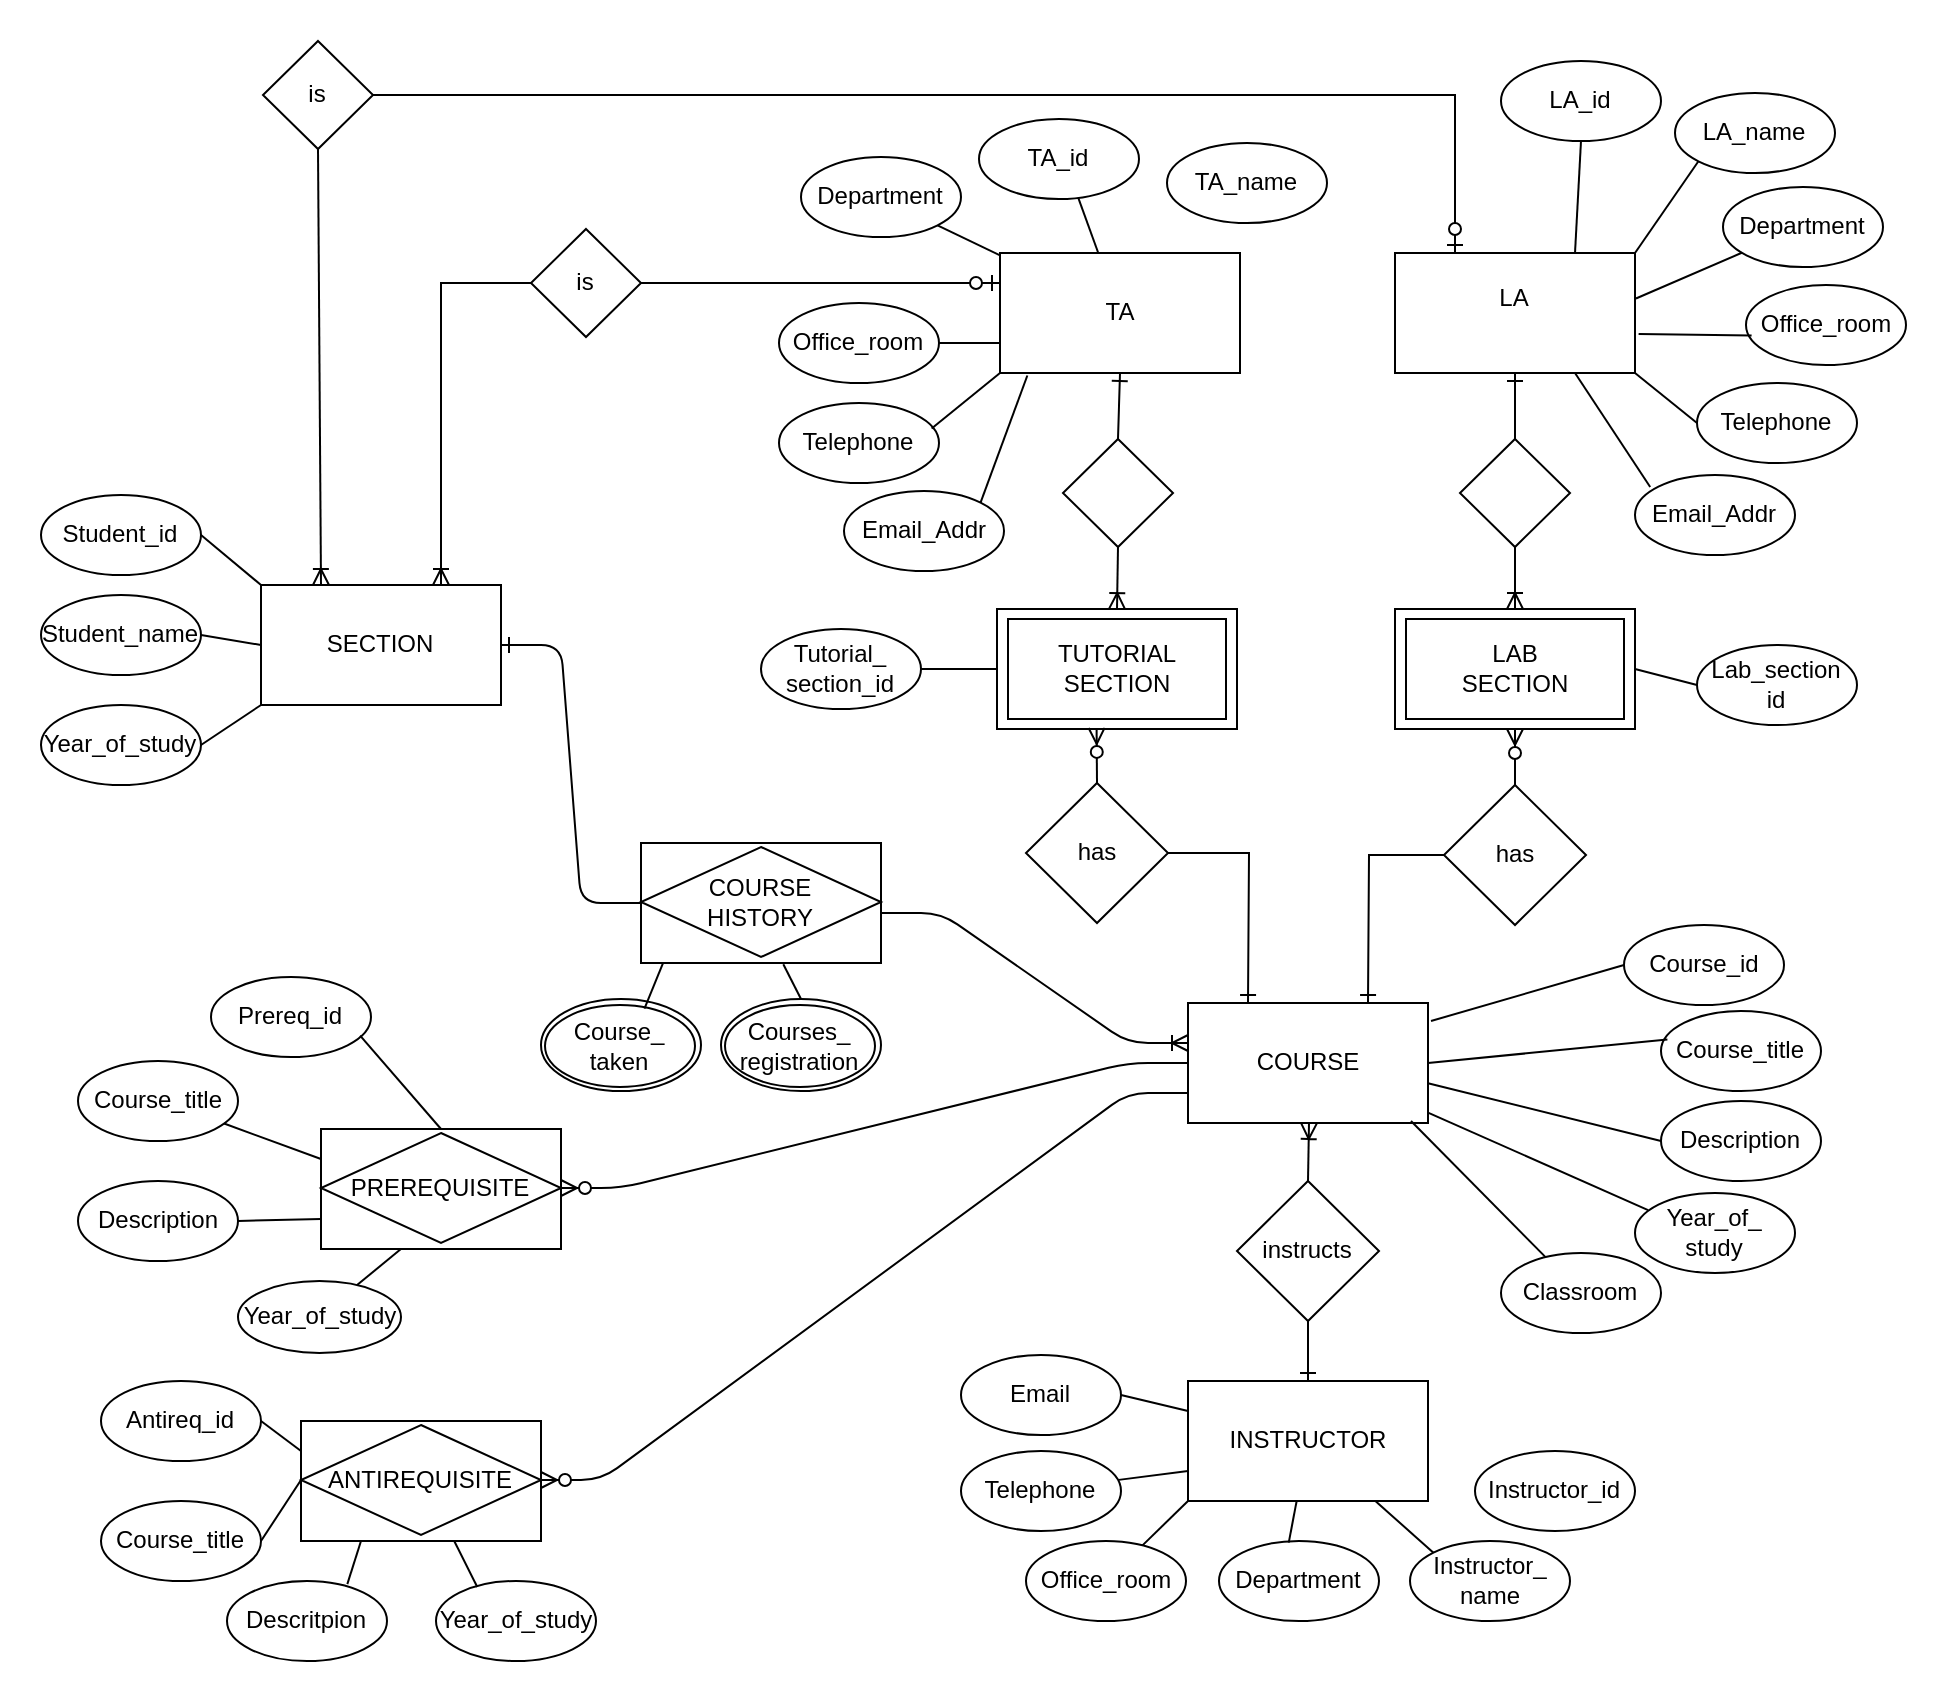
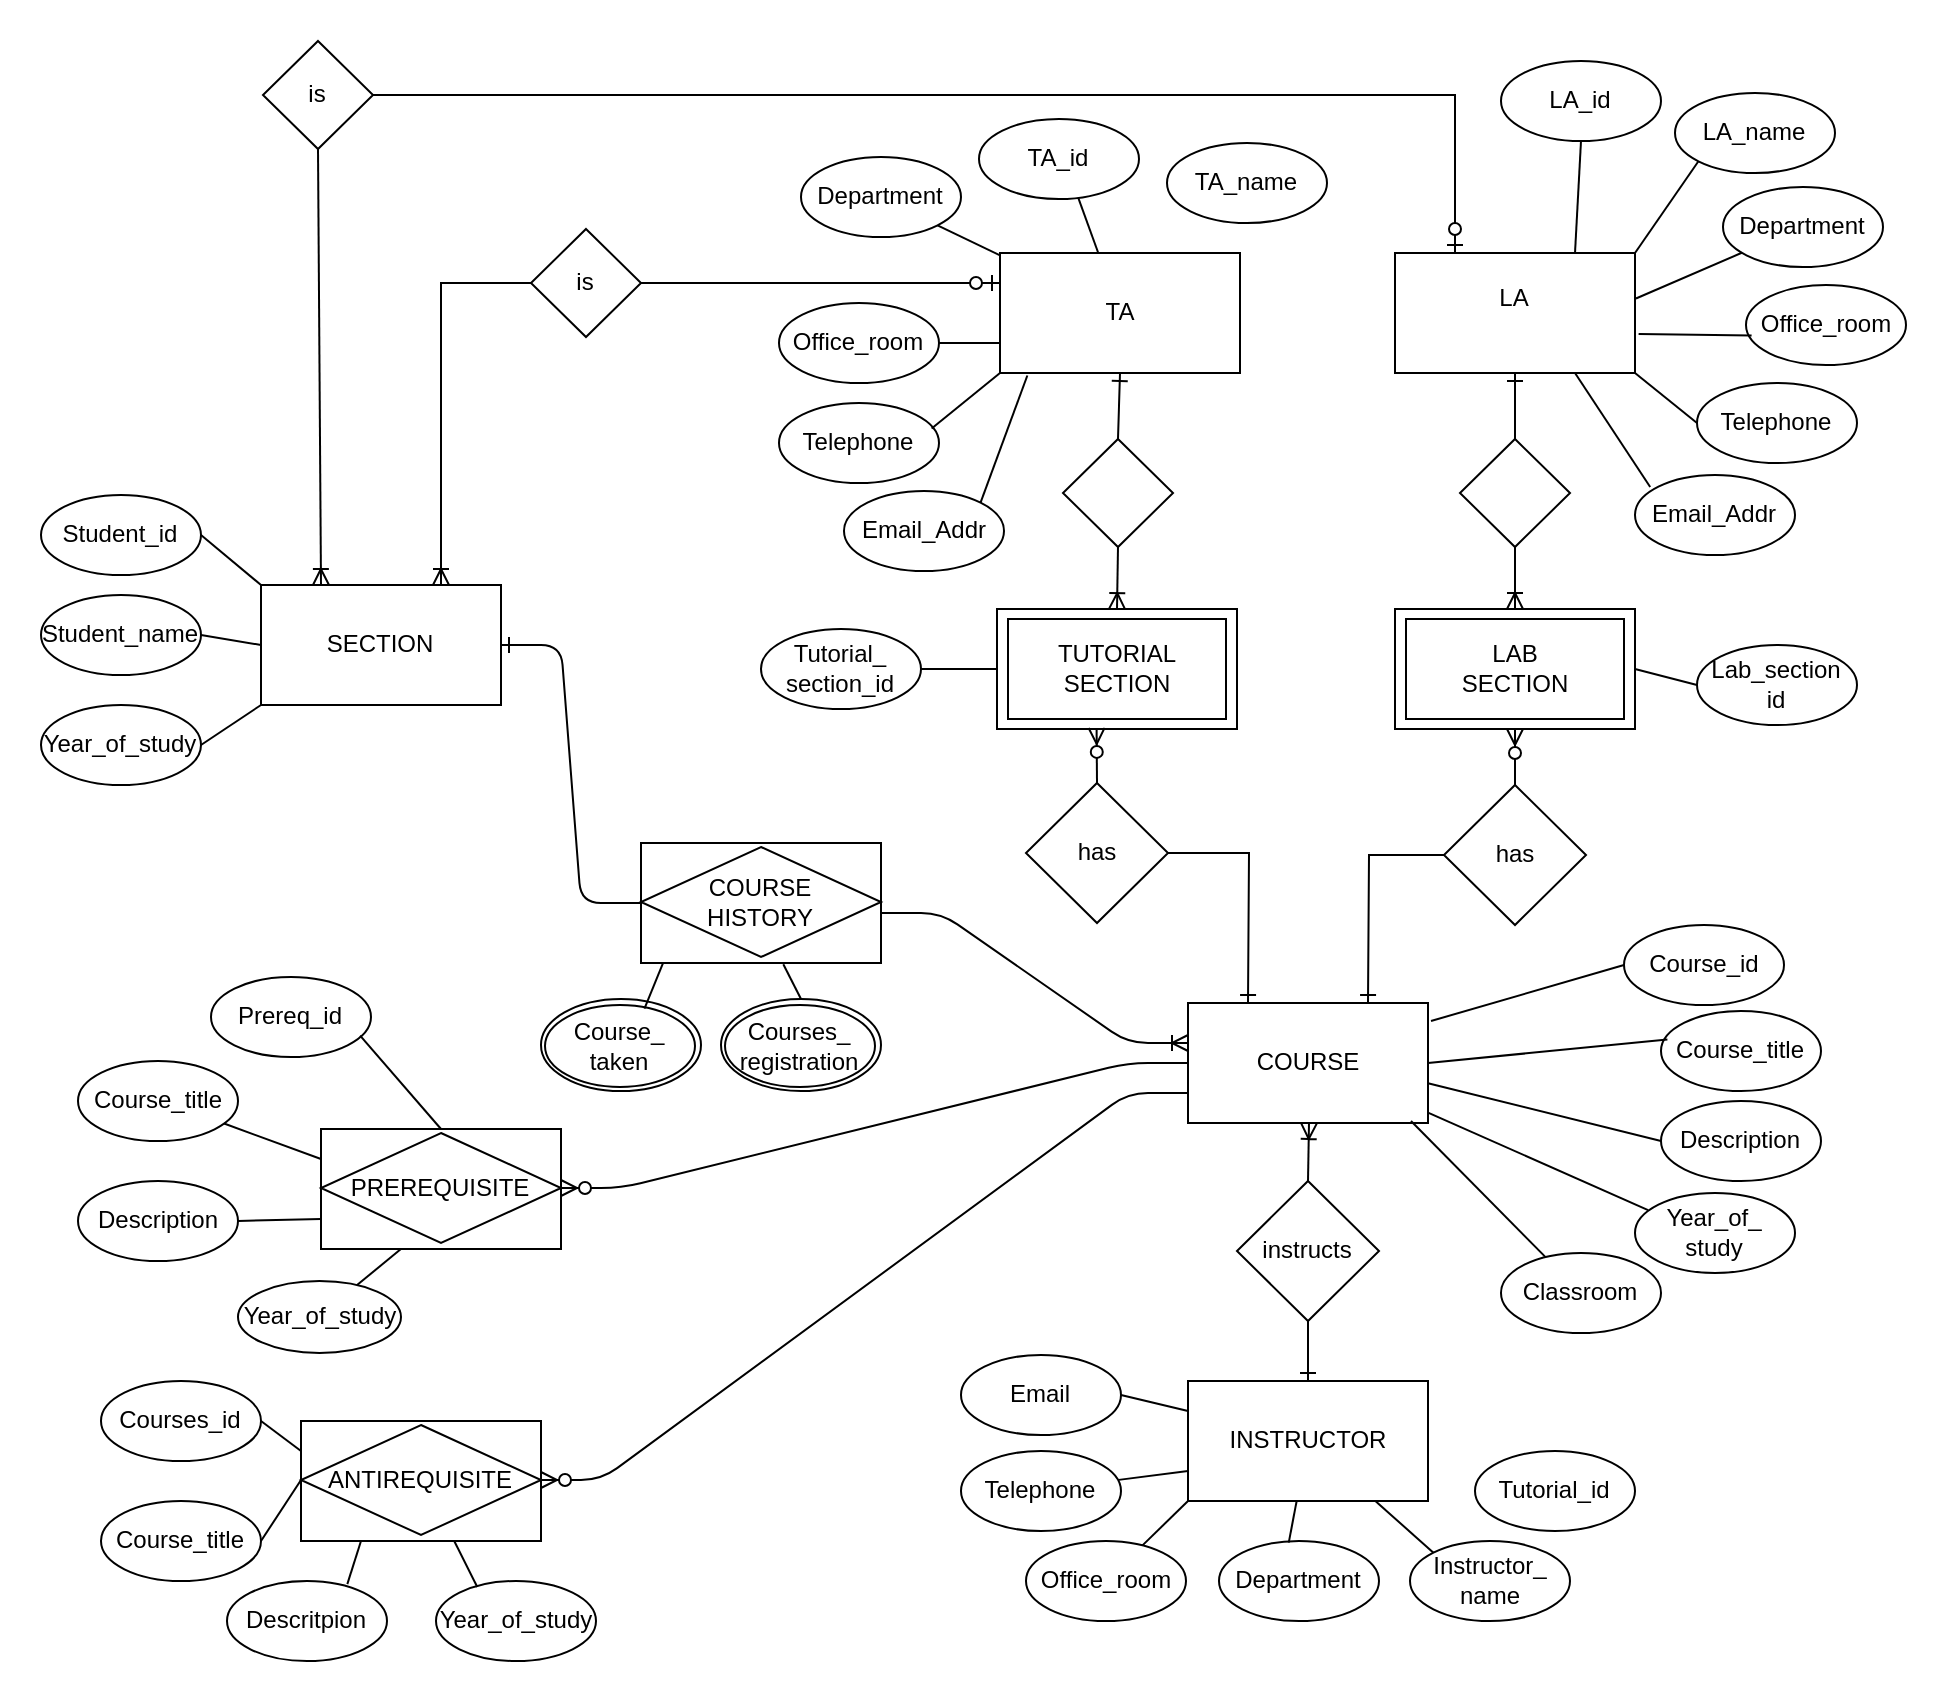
- <mxCell id="52" value="Antireq_id" style="ellipse;whiteSpace=wrap;html=1;" vertex="1" parent="1"><mxGeometry x="50" y="690" width="80" height="40" as="geometry" /></mxCell>
+ <mxCell id="52" value="Courses_id" style="ellipse;whiteSpace=wrap;html=1;" vertex="1" parent="1"><mxGeometry x="50" y="690" width="80" height="40" as="geometry" /></mxCell>
- <mxCell id="40" value="Instructor_id" style="ellipse;whiteSpace=wrap;html=1;" vertex="1" parent="1"><mxGeometry x="737" y="725" width="80" height="40" as="geometry" /></mxCell>
+ <mxCell id="40" value="Tutorial_id" style="ellipse;whiteSpace=wrap;html=1;" vertex="1" parent="1"><mxGeometry x="737" y="725" width="80" height="40" as="geometry" /></mxCell>
